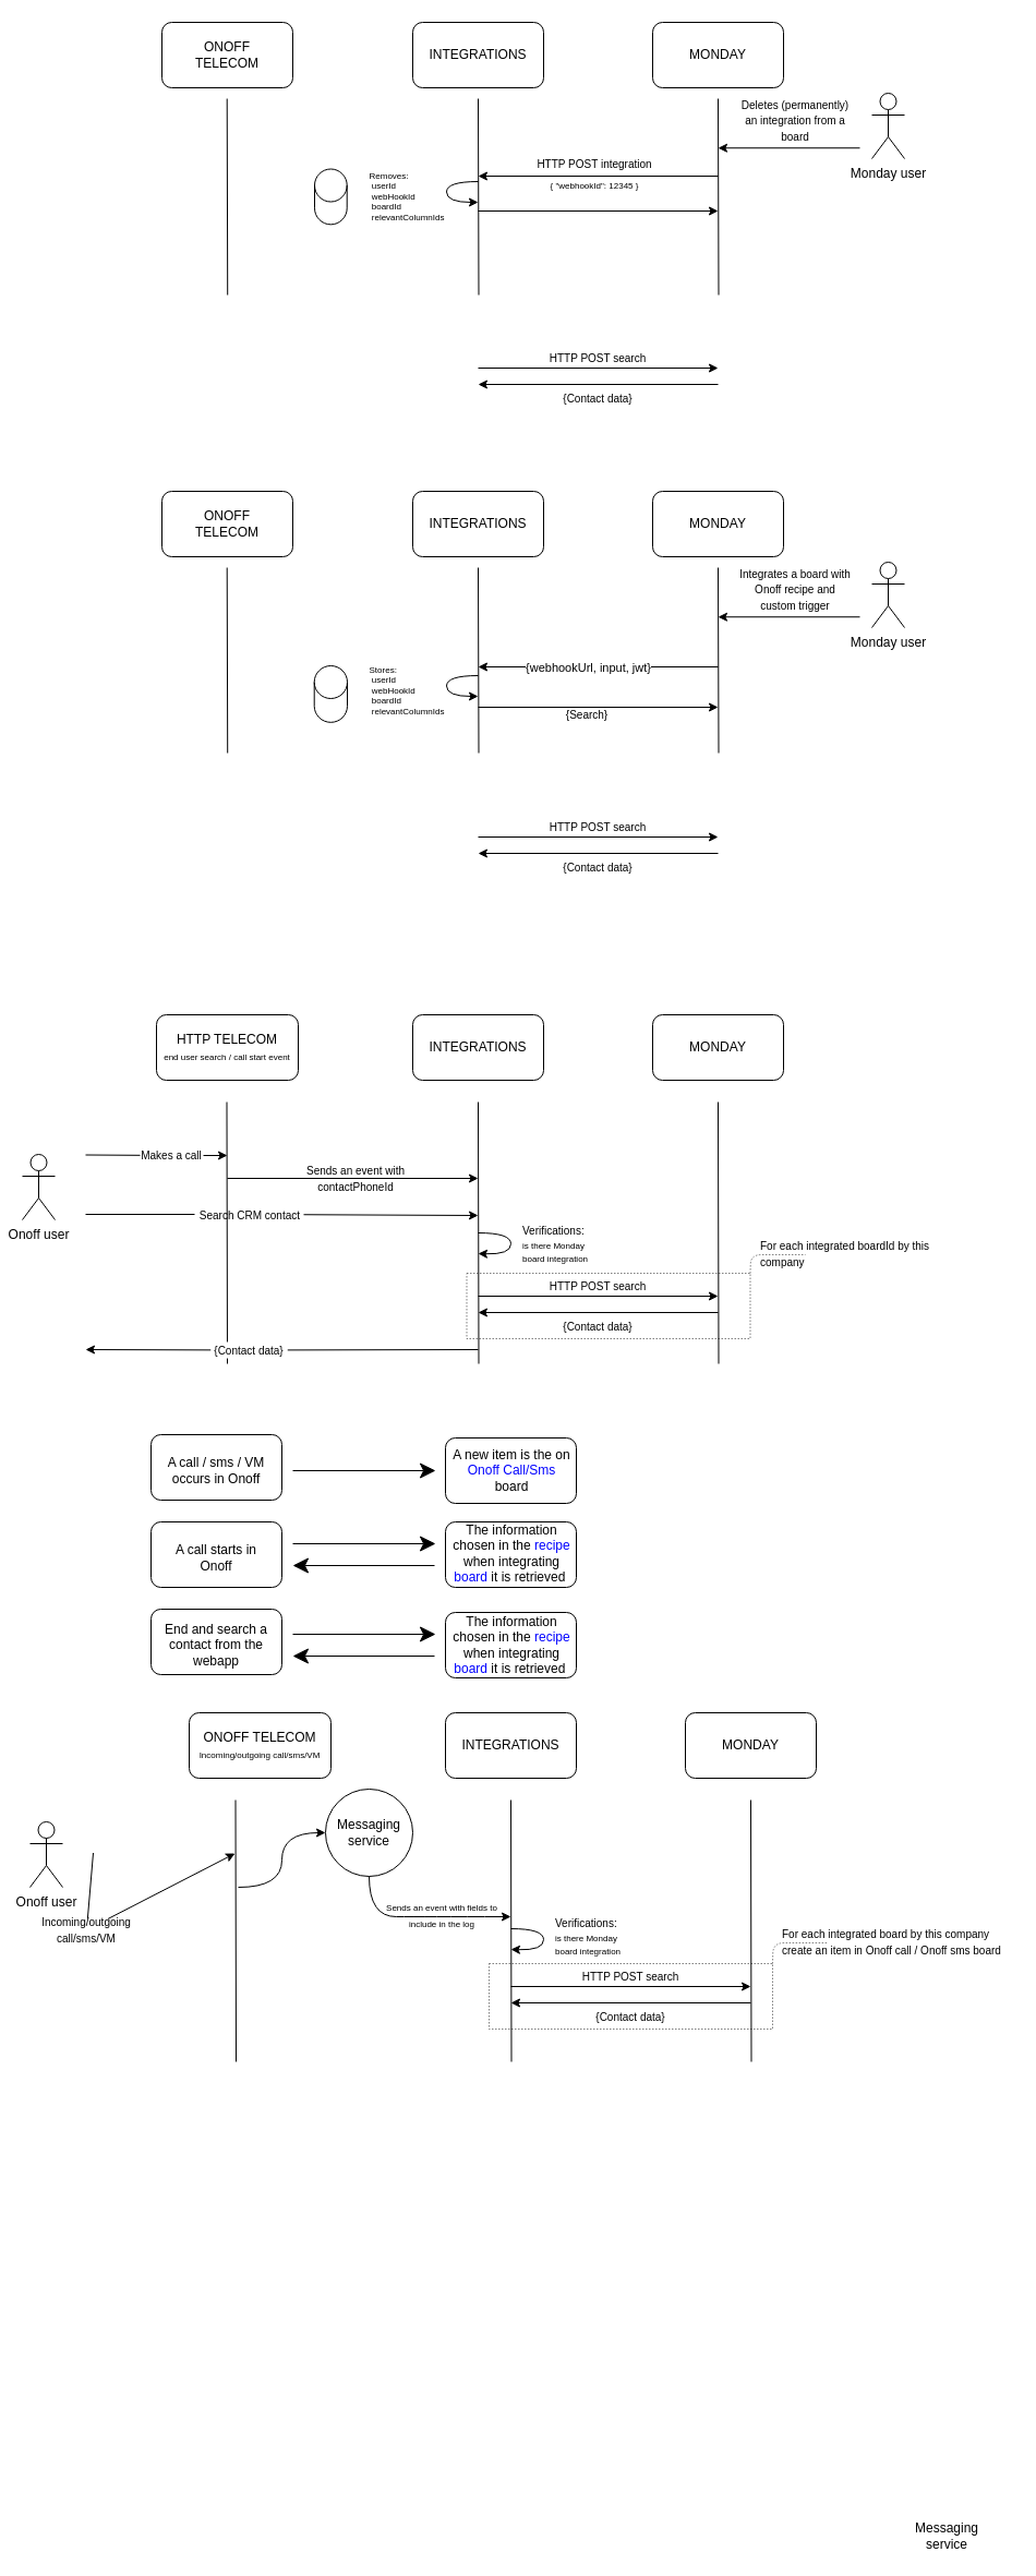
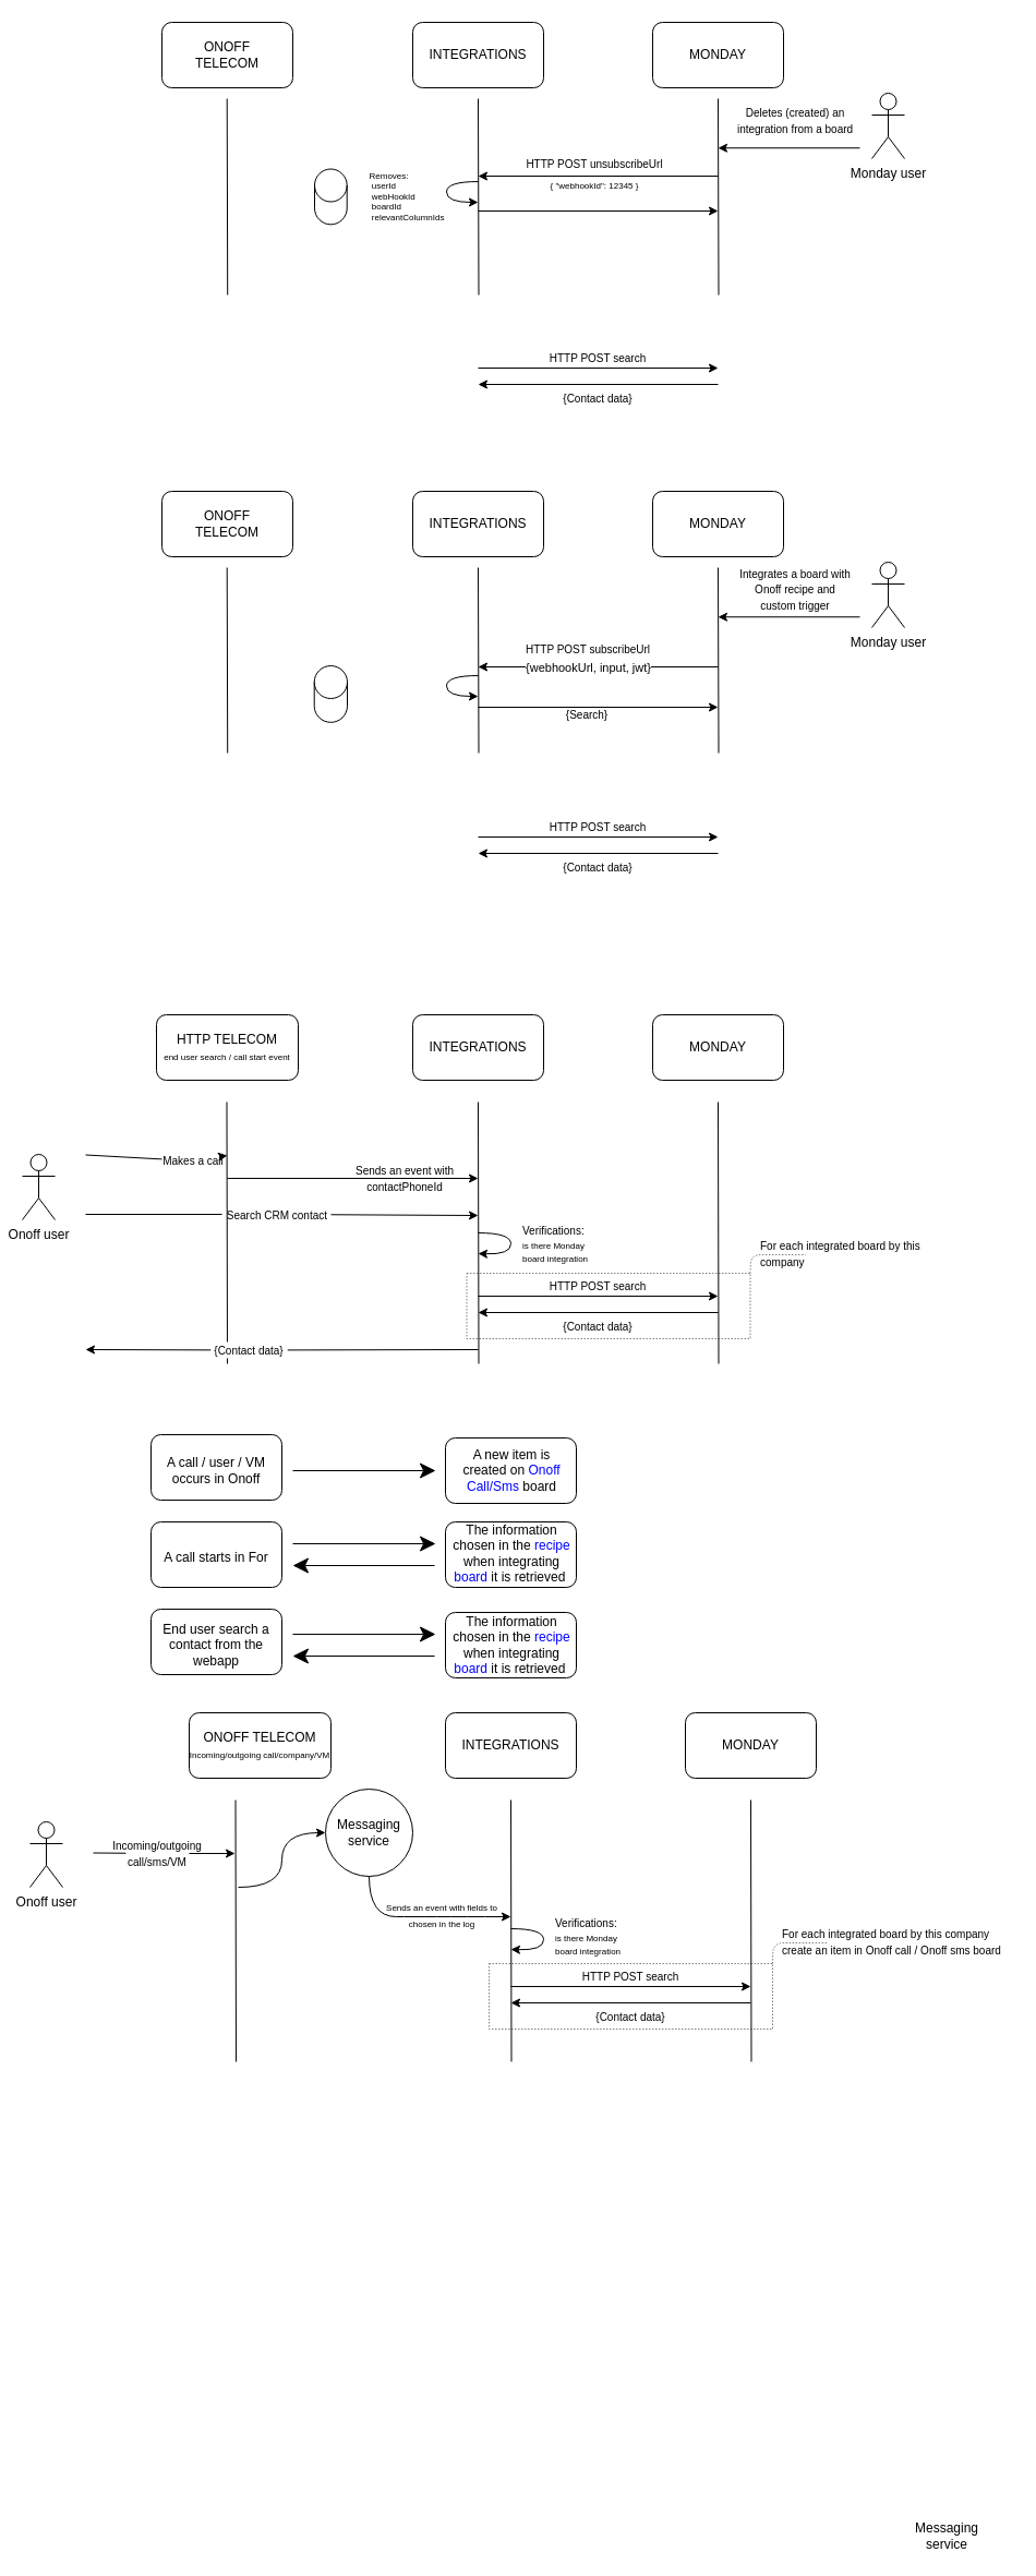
- <mxCell id="65" value="&lt;font style=&quot;font-size: 10px;&quot;&gt;Deletes (permanently) an integration from a board&lt;/font&gt;" style="text;html=1;strokeColor=none;fillColor=none;align=center;verticalAlign=middle;whiteSpace=wrap;rounded=0;" vertex="1" parent="1"><mxGeometry x="674" y="95.24" width="110" height="30" as="geometry" /></mxCell>
+ <mxCell id="65" value="&lt;font style=&quot;font-size: 10px;&quot;&gt;Deletes (created) an integration from a board&lt;/font&gt;" style="text;html=1;strokeColor=none;fillColor=none;align=center;verticalAlign=middle;whiteSpace=wrap;rounded=0;" vertex="1" parent="1"><mxGeometry x="674" y="95.24" width="110" height="30" as="geometry" /></mxCell>
- <mxCell id="79" value="&lt;span style=&quot;font-size: 10px;&quot;&gt;HTTP POST integration&lt;/span&gt;" style="text;html=1;strokeColor=none;fillColor=none;align=center;verticalAlign=middle;whiteSpace=wrap;rounded=0;" vertex="1" parent="1"><mxGeometry x="480" y="137" width="130" height="26" as="geometry" /></mxCell>
+ <mxCell id="79" value="&lt;span style=&quot;font-size: 10px;&quot;&gt;HTTP POST unsubscribeUrl&lt;/span&gt;" style="text;html=1;strokeColor=none;fillColor=none;align=center;verticalAlign=middle;whiteSpace=wrap;rounded=0;" vertex="1" parent="1"><mxGeometry x="480" y="137" width="130" height="26" as="geometry" /></mxCell>
+ <mxCell id="47" value="&lt;span style=&quot;font-size: 10px;&quot;&gt;HTTP POST subscribeUrl&lt;/span&gt;" style="text;html=1;strokeColor=none;fillColor=none;align=center;verticalAlign=middle;whiteSpace=wrap;rounded=0;" parent="1" vertex="1"><mxGeometry x="474" y="582" width="130" height="26" as="geometry" /></mxCell>
- <mxCell id="39" value="&lt;div style=&quot;text-align: left; font-size: 8px;&quot;&gt;&lt;span style=&quot;&quot;&gt;Stores:&lt;br&gt;&lt;span style=&quot;white-space: pre;&quot;&gt; &lt;/span&gt;userId&lt;br&gt;&lt;span style=&quot;white-space: pre;&quot;&gt; &lt;/span&gt;webHookId&lt;br&gt;&lt;span style=&quot;white-space: pre;&quot;&gt; &lt;/span&gt;boardId&lt;br&gt;&lt;span style=&quot;white-space: pre;&quot;&gt; &lt;/span&gt;relevantColumnIds&lt;br&gt;&lt;/span&gt;&lt;/div&gt;" style="text;html=1;strokeColor=none;fillColor=none;align=center;verticalAlign=middle;whiteSpace=wrap;rounded=0;" parent="1" vertex="1"><mxGeometry x="328" y="618" width="90" height="30" as="geometry" /></mxCell>
- <mxCell id="93" value="&lt;font style=&quot;font-size: 10px;&quot;&gt;Makes a call&lt;br&gt;&lt;/font&gt;" style="text;html=1;strokeColor=none;fillColor=none;align=center;verticalAlign=middle;whiteSpace=wrap;rounded=0;" parent="1" vertex="1"><mxGeometry x="128" y="1049" width="58" height="20" as="geometry" /></mxCell>
+ <mxCell id="93" value="&lt;font style=&quot;font-size: 10px;&quot;&gt;Makes a call&lt;br&gt;&lt;/font&gt;" style="text;html=1;strokeColor=none;fillColor=none;align=center;verticalAlign=middle;whiteSpace=wrap;rounded=0;" parent="1" vertex="1"><mxGeometry x="148" y="1054" width="58" height="20" as="geometry" /></mxCell>
- <mxCell id="18" value="&lt;font style=&quot;font-size: 10px;&quot;&gt;Sends an event with contactPhoneId&lt;/font&gt;" style="text;html=1;strokeColor=none;fillColor=none;align=center;verticalAlign=middle;whiteSpace=wrap;rounded=0;" parent="1" vertex="1"><mxGeometry x="261" y="1067" width="130" height="26" as="geometry" /></mxCell>
+ <mxCell id="18" value="&lt;font style=&quot;font-size: 10px;&quot;&gt;Sends an event with contactPhoneId&lt;/font&gt;" style="text;html=1;strokeColor=none;fillColor=none;align=center;verticalAlign=middle;whiteSpace=wrap;rounded=0;" parent="1" vertex="1"><mxGeometry x="306" y="1067" width="130" height="26" as="geometry" /></mxCell>
- <mxCell id="89" value="&lt;span style=&quot;color: rgb(0, 0, 0); font-family: Helvetica; font-size: 10px; font-style: normal; font-variant-ligatures: normal; font-variant-caps: normal; font-weight: 400; letter-spacing: normal; orphans: 2; text-align: center; text-indent: 0px; text-transform: none; widows: 2; word-spacing: 0px; -webkit-text-stroke-width: 0px; text-decoration-thickness: initial; text-decoration-style: initial; text-decoration-color: initial; float: none; display: inline !important; background-color: rgb(255, 255, 255);&quot;&gt;&amp;nbsp;Search CRM contact&lt;/span&gt;" style="text;whiteSpace=wrap;html=1;" vertex="1" parent="1"><mxGeometry x="178" y="1100" width="100" height="26" as="geometry" /></mxCell>
+ <mxCell id="89" value="&lt;span style=&quot;color: rgb(0, 0, 0); font-family: Helvetica; font-size: 10px; font-style: normal; font-variant-ligatures: normal; font-variant-caps: normal; font-weight: 400; letter-spacing: normal; orphans: 2; text-align: center; text-indent: 0px; text-transform: none; widows: 2; word-spacing: 0px; -webkit-text-stroke-width: 0px; text-decoration-thickness: initial; text-decoration-style: initial; text-decoration-color: initial; float: none; display: inline !important; background-color: rgb(255, 255, 255);&quot;&gt;&amp;nbsp;Search CRM contact&lt;/span&gt;" style="text;whiteSpace=wrap;html=1;" vertex="1" parent="1"><mxGeometry x="203" y="1100" width="100" height="26" as="geometry" /></mxCell>
- <mxCell id="123" value="&lt;font style=&quot;font-size: 10px;&quot;&gt;For each integrated boardId by this company&lt;/font&gt;" style="text;html=1;strokeColor=none;fillColor=none;align=left;verticalAlign=middle;whiteSpace=wrap;rounded=0;" vertex="1" parent="1"><mxGeometry x="694.5" y="1134" width="169.5" height="30" as="geometry" /></mxCell>
+ <mxCell id="123" value="&lt;font style=&quot;font-size: 10px;&quot;&gt;For each integrated board by this company&lt;/font&gt;" style="text;html=1;strokeColor=none;fillColor=none;align=left;verticalAlign=middle;whiteSpace=wrap;rounded=0;" vertex="1" parent="1"><mxGeometry x="694.5" y="1134" width="169.5" height="30" as="geometry" /></mxCell>
- <mxCell id="27" value="A call / sms / VM occurs in Onoff" style="text;html=1;strokeColor=none;fillColor=none;align=center;verticalAlign=middle;whiteSpace=wrap;rounded=0;" parent="1" vertex="1"><mxGeometry x="148" y="1315" width="100" height="66" as="geometry" /></mxCell>
+ <mxCell id="27" value="A call / user / VM occurs in Onoff" style="text;html=1;strokeColor=none;fillColor=none;align=center;verticalAlign=middle;whiteSpace=wrap;rounded=0;" parent="1" vertex="1"><mxGeometry x="148" y="1315" width="100" height="66" as="geometry" /></mxCell>
- <mxCell id="25" value="A new item is the on &lt;font color=&quot;#0000ff&quot;&gt;Onoff Call/Sms&lt;/font&gt; board" style="text;html=1;strokeColor=none;fillColor=none;align=center;verticalAlign=middle;whiteSpace=wrap;rounded=0;" parent="1" vertex="1"><mxGeometry x="413" y="1310" width="112" height="76" as="geometry" /></mxCell>
+ <mxCell id="25" value="A new item is created on &lt;font color=&quot;#0000ff&quot;&gt;Onoff Call/Sms&lt;/font&gt; board" style="text;html=1;strokeColor=none;fillColor=none;align=center;verticalAlign=middle;whiteSpace=wrap;rounded=0;" parent="1" vertex="1"><mxGeometry x="413" y="1310" width="112" height="76" as="geometry" /></mxCell>
- <mxCell id="86" value="A call starts in Onoff" style="text;html=1;strokeColor=none;fillColor=none;align=center;verticalAlign=middle;whiteSpace=wrap;rounded=0;" vertex="1" parent="1"><mxGeometry x="148" y="1395" width="100" height="66" as="geometry" /></mxCell>
+ <mxCell id="86" value="A call starts in For" style="text;html=1;strokeColor=none;fillColor=none;align=center;verticalAlign=middle;whiteSpace=wrap;rounded=0;" vertex="1" parent="1"><mxGeometry x="148" y="1395" width="100" height="66" as="geometry" /></mxCell>
- <mxCell id="83" value="End and search a contact from the webapp" style="text;html=1;strokeColor=none;fillColor=none;align=center;verticalAlign=middle;whiteSpace=wrap;rounded=0;" vertex="1" parent="1"><mxGeometry x="148" y="1475" width="100" height="66" as="geometry" /></mxCell>
+ <mxCell id="83" value="End user search a contact from the webapp" style="text;html=1;strokeColor=none;fillColor=none;align=center;verticalAlign=middle;whiteSpace=wrap;rounded=0;" vertex="1" parent="1"><mxGeometry x="148" y="1475" width="100" height="66" as="geometry" /></mxCell>
- <mxCell id="109" value="ONOFF TELECOM&lt;br&gt;&lt;font style=&quot;font-size: 8px;&quot;&gt;Incoming/outgoing call/sms/VM&lt;/font&gt;" style="text;html=1;strokeColor=none;fillColor=none;align=center;verticalAlign=middle;whiteSpace=wrap;rounded=0;" vertex="1" parent="1"><mxGeometry x="128" y="1585" width="220" height="30" as="geometry" /></mxCell>
+ <mxCell id="109" value="ONOFF TELECOM&lt;br&gt;&lt;font style=&quot;font-size: 8px;&quot;&gt;Incoming/outgoing call/company/VM&lt;/font&gt;" style="text;html=1;strokeColor=none;fillColor=none;align=center;verticalAlign=middle;whiteSpace=wrap;rounded=0;" vertex="1" parent="1"><mxGeometry x="128" y="1585" width="220" height="30" as="geometry" /></mxCell>
- <mxCell id="111" value="&lt;font style=&quot;font-size: 8px;&quot;&gt;Sends an event with fields to include in the log&lt;/font&gt;" style="text;html=1;strokeColor=none;fillColor=none;align=center;verticalAlign=middle;whiteSpace=wrap;rounded=0;" vertex="1" parent="1"><mxGeometry x="340" y="1742" width="130" height="26" as="geometry" /></mxCell>
+ <mxCell id="111" value="&lt;font style=&quot;font-size: 8px;&quot;&gt;Sends an event with fields to chosen in the log&lt;/font&gt;" style="text;html=1;strokeColor=none;fillColor=none;align=center;verticalAlign=middle;whiteSpace=wrap;rounded=0;" vertex="1" parent="1"><mxGeometry x="340" y="1742" width="130" height="26" as="geometry" /></mxCell>
- <mxCell id="117" value="&lt;font style=&quot;font-size: 10px;&quot;&gt;Incoming/outgoing call/sms/VM&lt;br&gt;&lt;/font&gt;" style="text;html=1;strokeColor=none;fillColor=none;align=center;verticalAlign=middle;whiteSpace=wrap;rounded=0;" vertex="1" parent="1"><mxGeometry x="50" y="1759" width="58" height="20" as="geometry" /></mxCell>
+ <mxCell id="117" value="&lt;font style=&quot;font-size: 10px;&quot;&gt;Incoming/outgoing call/sms/VM&lt;br&gt;&lt;/font&gt;" style="text;html=1;strokeColor=none;fillColor=none;align=center;verticalAlign=middle;whiteSpace=wrap;rounded=0;" vertex="1" parent="1"><mxGeometry x="115" y="1689" width="58" height="20" as="geometry" /></mxCell>
